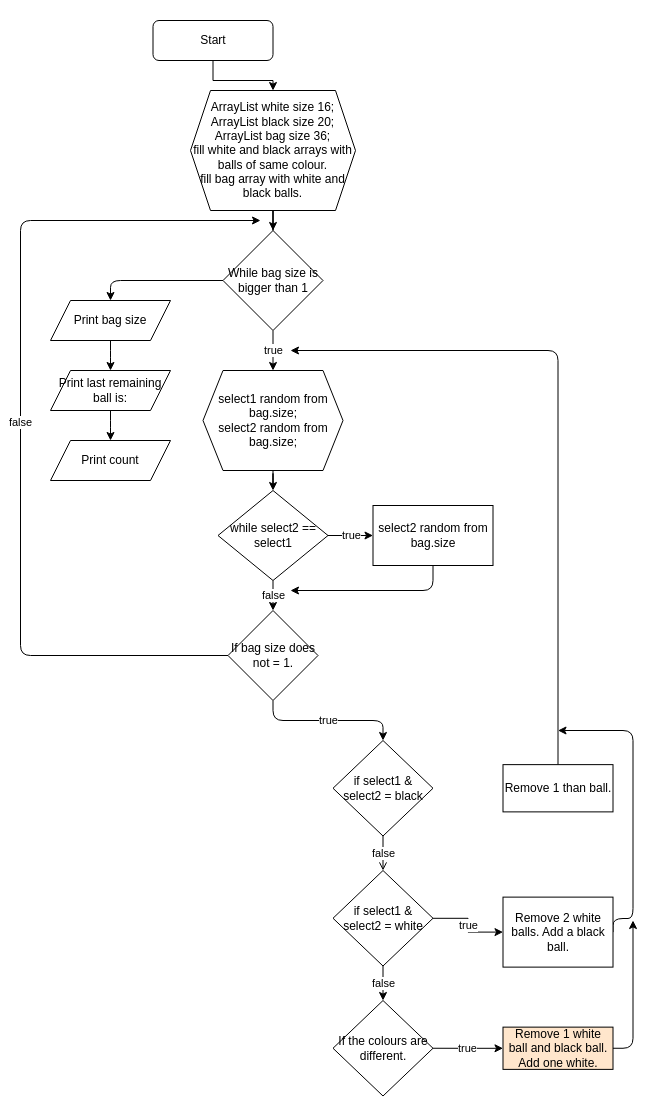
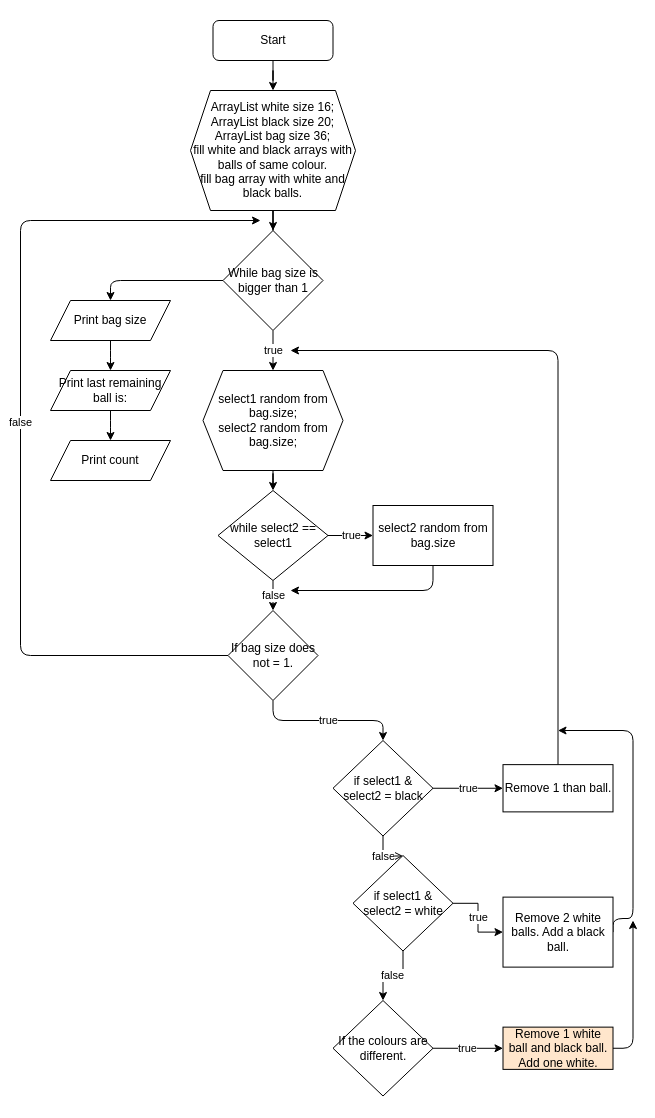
- <mxCell id="3" value="Start" style="rounded=1;whiteSpace=wrap;html=1;" vertex="1" parent="1"><mxGeometry x="152.5" y="20" width="120" height="40" as="geometry" /></mxCell>
+ <mxCell id="3" value="Start" style="rounded=1;whiteSpace=wrap;html=1;" vertex="1" parent="1"><mxGeometry x="212.5" y="20" width="120" height="40" as="geometry" /></mxCell>
+ <mxCell id="14" value="true" style="edgeStyle=orthogonalEdgeStyle;rounded=0;orthogonalLoop=1;jettySize=auto;html=1;" edge="1" parent="1" source="16" target="18"><mxGeometry relative="1" as="geometry" /></mxCell>
- <mxCell id="21" value="if select1 &amp;amp; select2 = white" style="rhombus;whiteSpace=wrap;html=1;" vertex="1" parent="1"><mxGeometry x="332.5" y="870" width="100" height="95.5" as="geometry" /></mxCell>
+ <mxCell id="21" value="if select1 &amp;amp; select2 = white" style="rhombus;whiteSpace=wrap;html=1;" vertex="1" parent="1"><mxGeometry x="352.5" y="855" width="100" height="95.5" as="geometry" /></mxCell>
